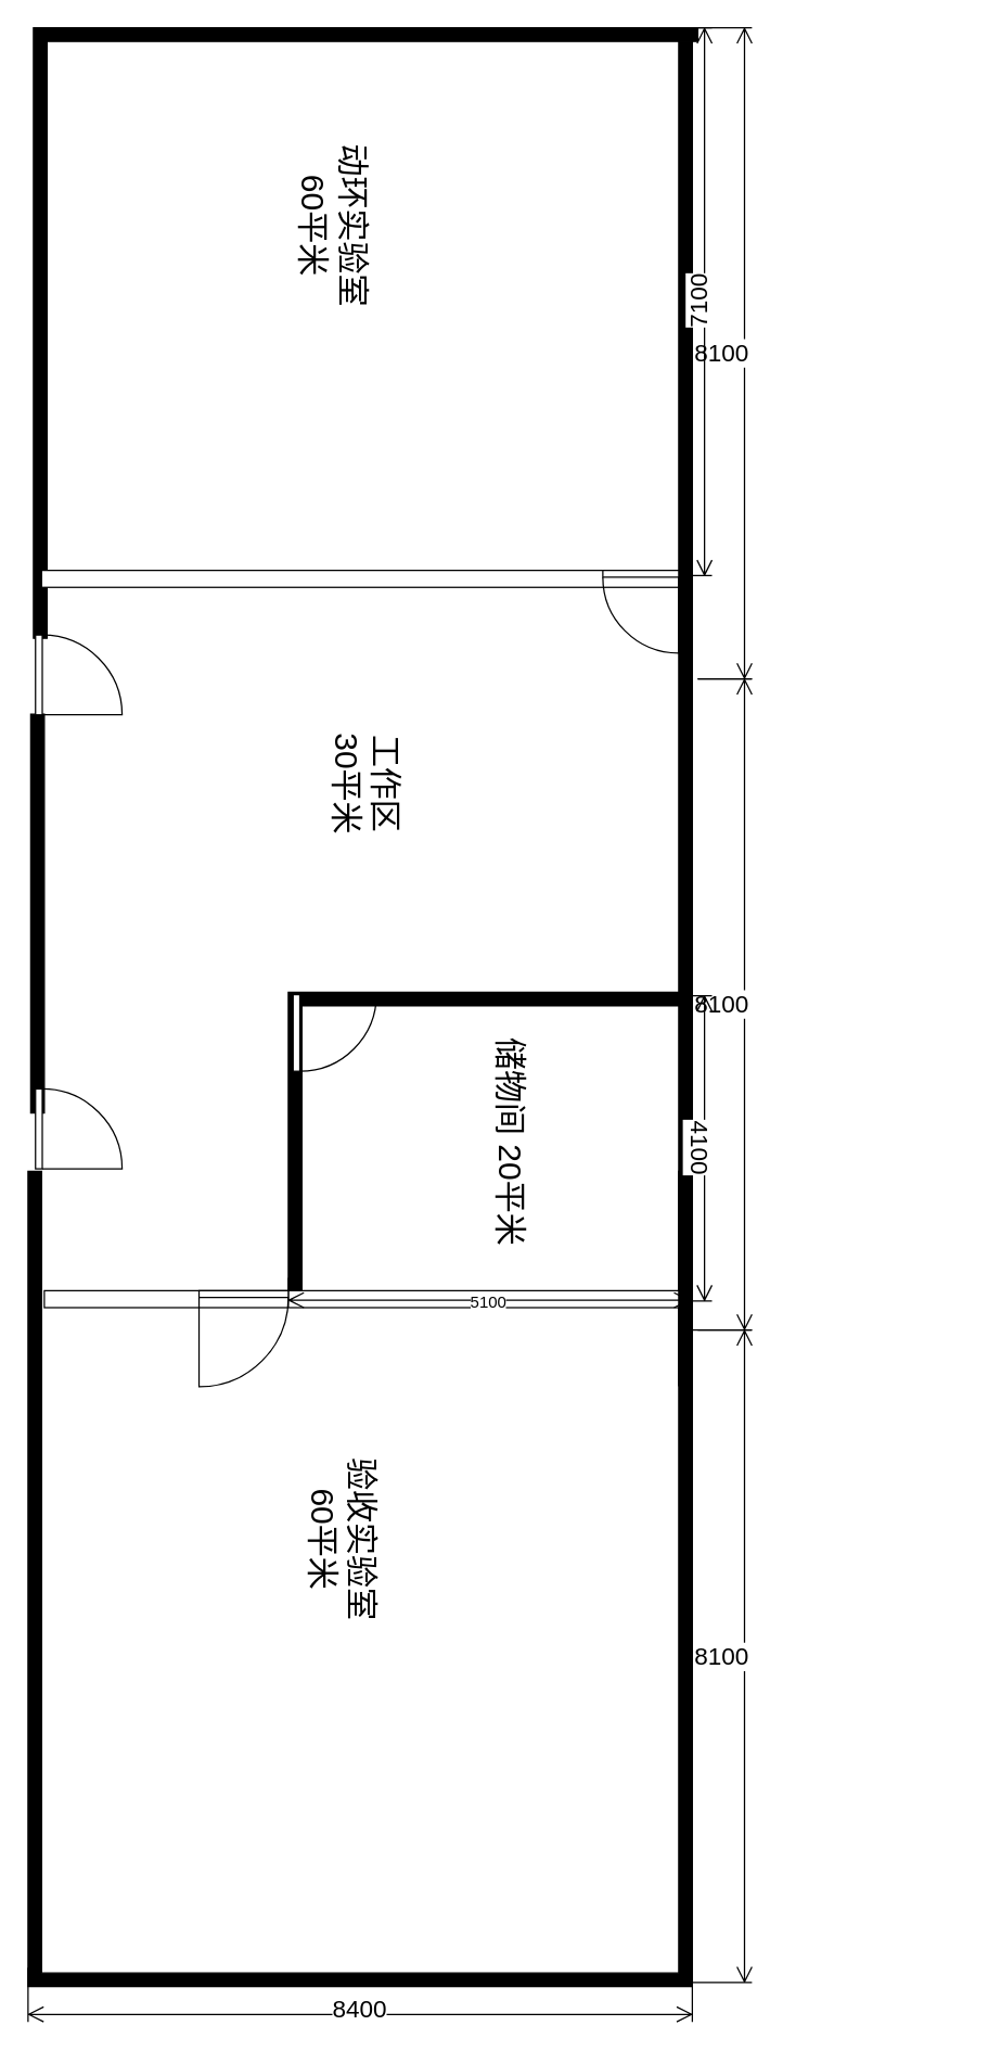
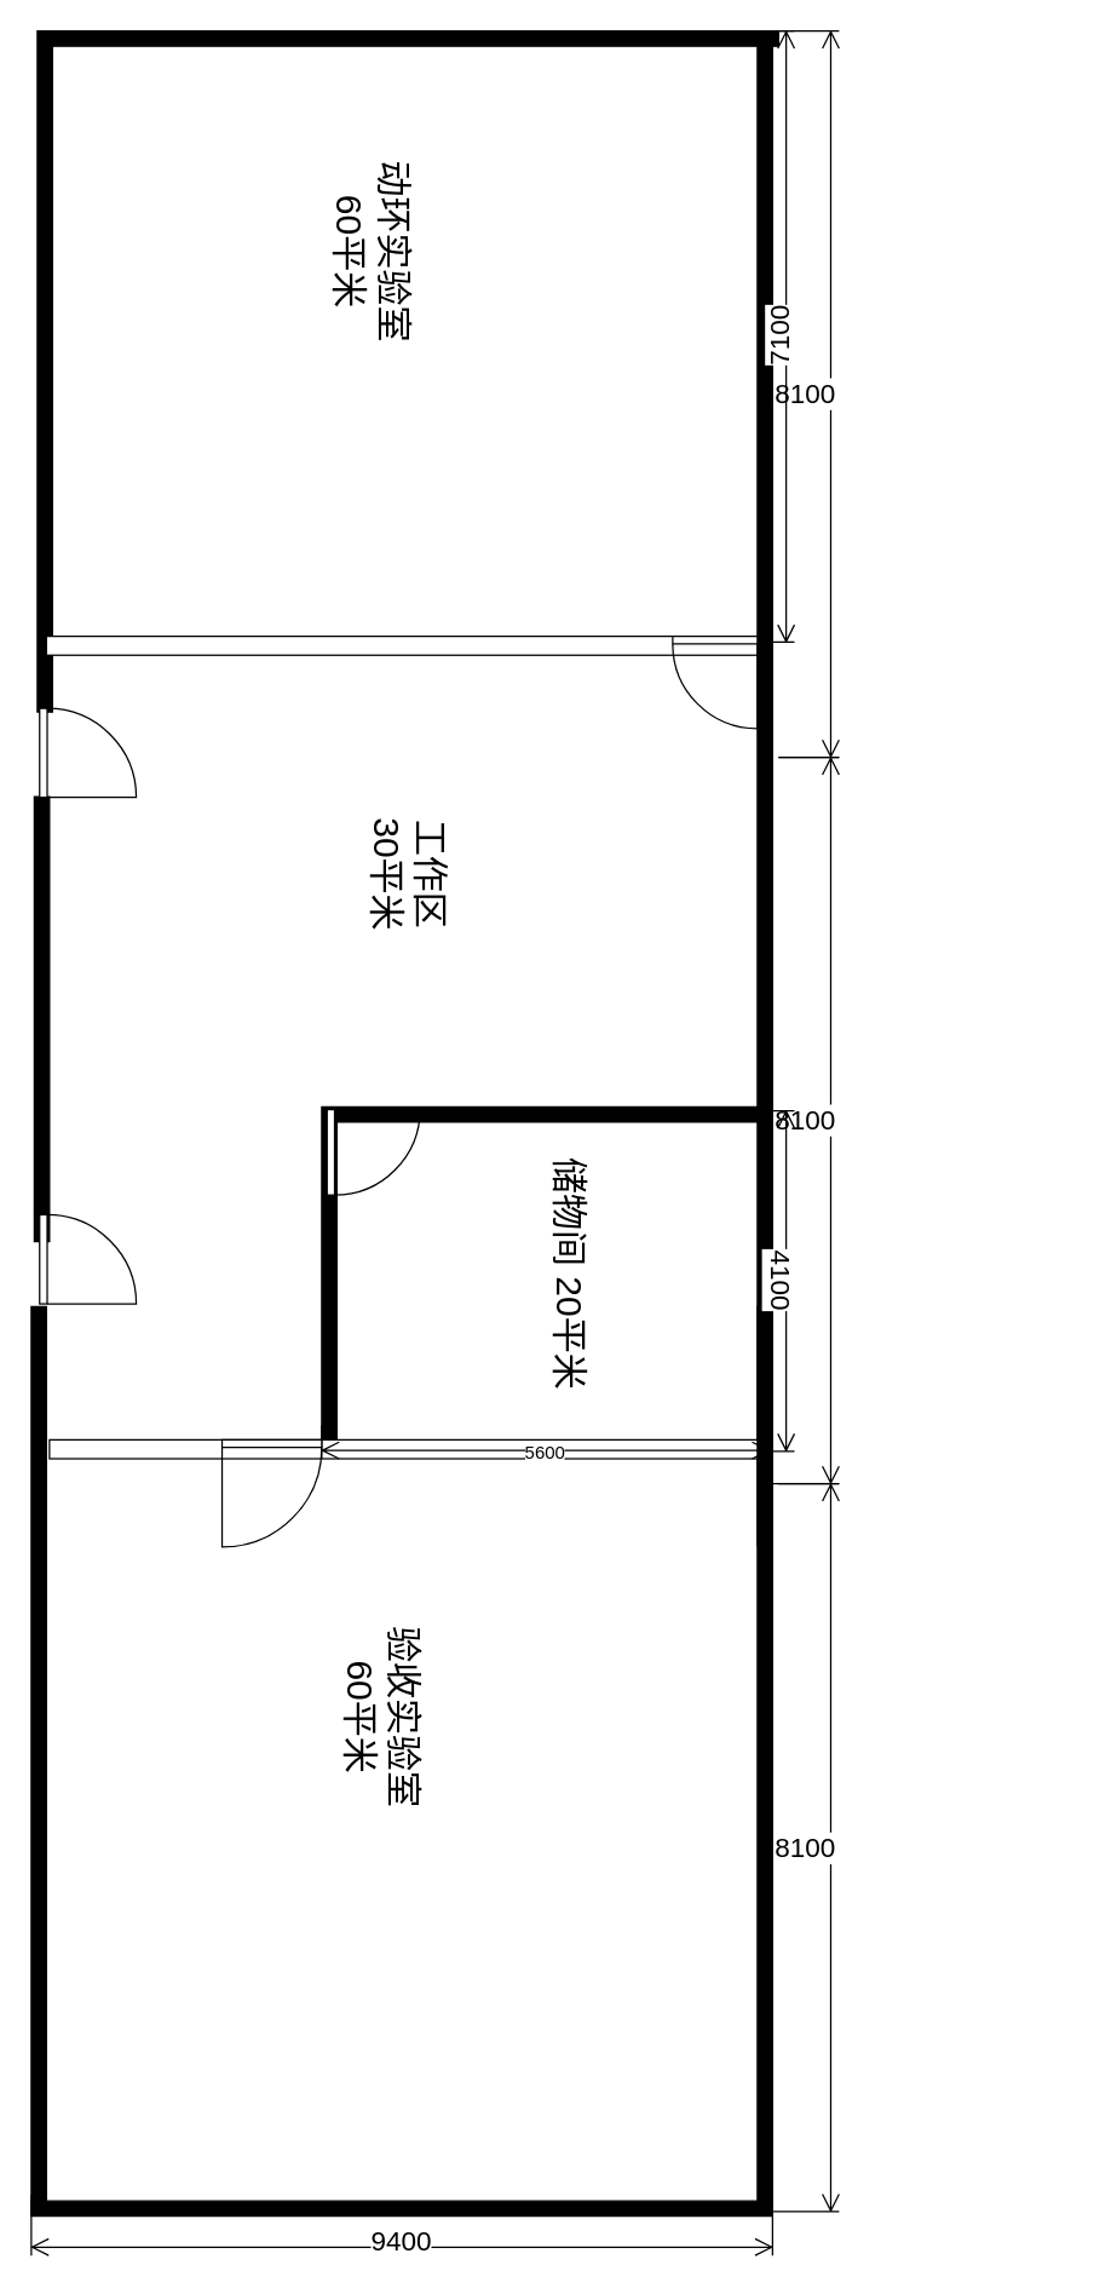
- <mxCell id="20" value="5100" style="shape=dimension;whiteSpace=wrap;html=1;align=center;points=[];verticalAlign=bottom;spacingBottom=-5;labelBackgroundColor=#ffffff" parent="1" vertex="1"><mxGeometry x="212" y="941.5" width="296" height="22" as="geometry" /></mxCell>
+ <mxCell id="20" value="5600" style="shape=dimension;whiteSpace=wrap;html=1;align=center;points=[];verticalAlign=bottom;spacingBottom=-5;labelBackgroundColor=#ffffff" parent="1" vertex="1"><mxGeometry x="212" y="941.5" width="296" height="22" as="geometry" /></mxCell>
- <mxCell id="6" value="&lt;font style=&quot;font-size: 18px&quot;&gt;8400&lt;/font&gt;" style="shape=dimension;whiteSpace=wrap;html=1;align=center;points=[];verticalAlign=bottom;spacingBottom=-5;labelBackgroundColor=#ffffff" parent="1" vertex="1"><mxGeometry x="20" y="1450" width="490" height="40" as="geometry" /></mxCell>
+ <mxCell id="6" value="&lt;font style=&quot;font-size: 18px&quot;&gt;9400&lt;/font&gt;" style="shape=dimension;whiteSpace=wrap;html=1;align=center;points=[];verticalAlign=bottom;spacingBottom=-5;labelBackgroundColor=#ffffff" parent="1" vertex="1"><mxGeometry x="20" y="1450" width="490" height="40" as="geometry" /></mxCell>
